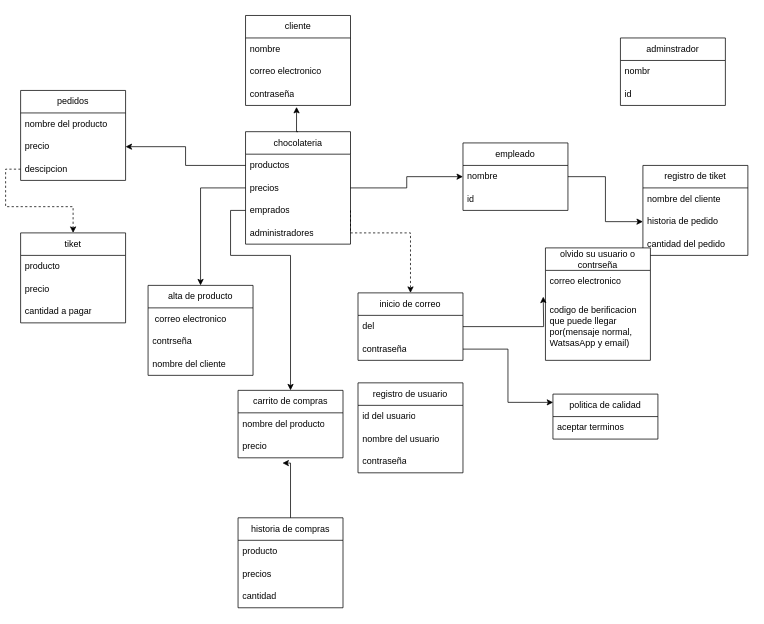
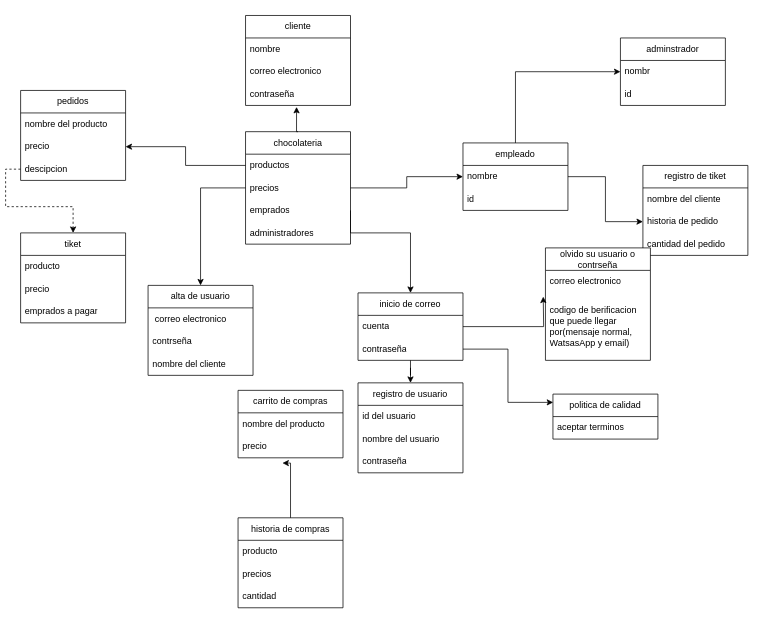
+ <mxCell id="6" style="edgeStyle=orthogonalEdgeStyle;rounded=0;orthogonalLoop=1;jettySize=auto;html=1;exitX=0.5;exitY=0;exitDx=0;exitDy=0;entryX=0;entryY=0.5;entryDx=0;entryDy=0;" edge="1" parent="1" source="7" target="63"><mxGeometry relative="1" as="geometry" /></mxCell>
- <mxCell id="54" style="edgeStyle=orthogonalEdgeStyle;rounded=0;orthogonalLoop=1;jettySize=auto;html=1;exitX=1;exitY=0.5;exitDx=0;exitDy=0;dashed=1;" edge="1" parent="1" source="49" target="20"><mxGeometry relative="1" as="geometry"><Array as="points"><mxPoint x="460" y="310" /><mxPoint x="540" y="310" /></Array></mxGeometry></mxCell>
+ <mxCell id="54" style="edgeStyle=orthogonalEdgeStyle;rounded=0;orthogonalLoop=1;jettySize=auto;html=1;exitX=1;exitY=0.5;exitDx=0;exitDy=0;" edge="1" parent="1" source="49" target="20"><mxGeometry relative="1" as="geometry"><Array as="points"><mxPoint x="460" y="310" /><mxPoint x="540" y="310" /></Array></mxGeometry></mxCell>
- <mxCell id="56" style="edgeStyle=orthogonalEdgeStyle;rounded=0;orthogonalLoop=1;jettySize=auto;html=1;exitX=0;exitY=0.5;exitDx=0;exitDy=0;entryX=0.5;entryY=0;entryDx=0;entryDy=0;" edge="1" parent="1" source="49" target="34"><mxGeometry relative="1" as="geometry"><Array as="points"><mxPoint x="300" y="280" /><mxPoint x="300" y="340" /><mxPoint x="380" y="340" /></Array></mxGeometry></mxCell>
- <mxCell id="15" value="alta de producto" style="swimlane;fontStyle=0;childLayout=stackLayout;horizontal=1;startSize=30;horizontalStack=0;resizeParent=1;resizeParentMax=0;resizeLast=0;collapsible=1;marginBottom=0;whiteSpace=wrap;html=1;" parent="1" vertex="1"><mxGeometry x="190" y="380" width="140" height="120" as="geometry" /></mxCell>
+ <mxCell id="15" value="alta de usuario" style="swimlane;fontStyle=0;childLayout=stackLayout;horizontal=1;startSize=30;horizontalStack=0;resizeParent=1;resizeParentMax=0;resizeLast=0;collapsible=1;marginBottom=0;whiteSpace=wrap;html=1;" parent="1" vertex="1"><mxGeometry x="190" y="380" width="140" height="120" as="geometry" /></mxCell>
- <mxCell id="44" value="cantidad a pagar" style="text;strokeColor=none;fillColor=none;align=left;verticalAlign=middle;spacingLeft=4;spacingRight=4;overflow=hidden;points=[[0,0.5],[1,0.5]];portConstraint=eastwest;rotatable=0;whiteSpace=wrap;html=1;" vertex="1" parent="41"><mxGeometry y="90" width="140" height="30" as="geometry" /></mxCell>
+ <mxCell id="44" value="emprados a pagar" style="text;strokeColor=none;fillColor=none;align=left;verticalAlign=middle;spacingLeft=4;spacingRight=4;overflow=hidden;points=[[0,0.5],[1,0.5]];portConstraint=eastwest;rotatable=0;whiteSpace=wrap;html=1;" vertex="1" parent="41"><mxGeometry y="90" width="140" height="30" as="geometry" /></mxCell>
- <mxCell id="21" value="del" style="text;strokeColor=none;fillColor=none;align=left;verticalAlign=middle;spacingLeft=4;spacingRight=4;overflow=hidden;points=[[0,0.5],[1,0.5]];portConstraint=eastwest;rotatable=0;whiteSpace=wrap;html=1;" parent="20" vertex="1"><mxGeometry y="30" width="140" height="30" as="geometry" /></mxCell>
+ <mxCell id="21" value="cuenta" style="text;strokeColor=none;fillColor=none;align=left;verticalAlign=middle;spacingLeft=4;spacingRight=4;overflow=hidden;points=[[0,0.5],[1,0.5]];portConstraint=eastwest;rotatable=0;whiteSpace=wrap;html=1;" parent="20" vertex="1"><mxGeometry y="30" width="140" height="30" as="geometry" /></mxCell>
+ <mxCell id="19" style="edgeStyle=orthogonalEdgeStyle;rounded=0;orthogonalLoop=1;jettySize=auto;html=1;exitX=0.5;exitY=1;exitDx=0;exitDy=0;" parent="1" source="20" target="27" edge="1"><mxGeometry relative="1" as="geometry" /></mxCell>
